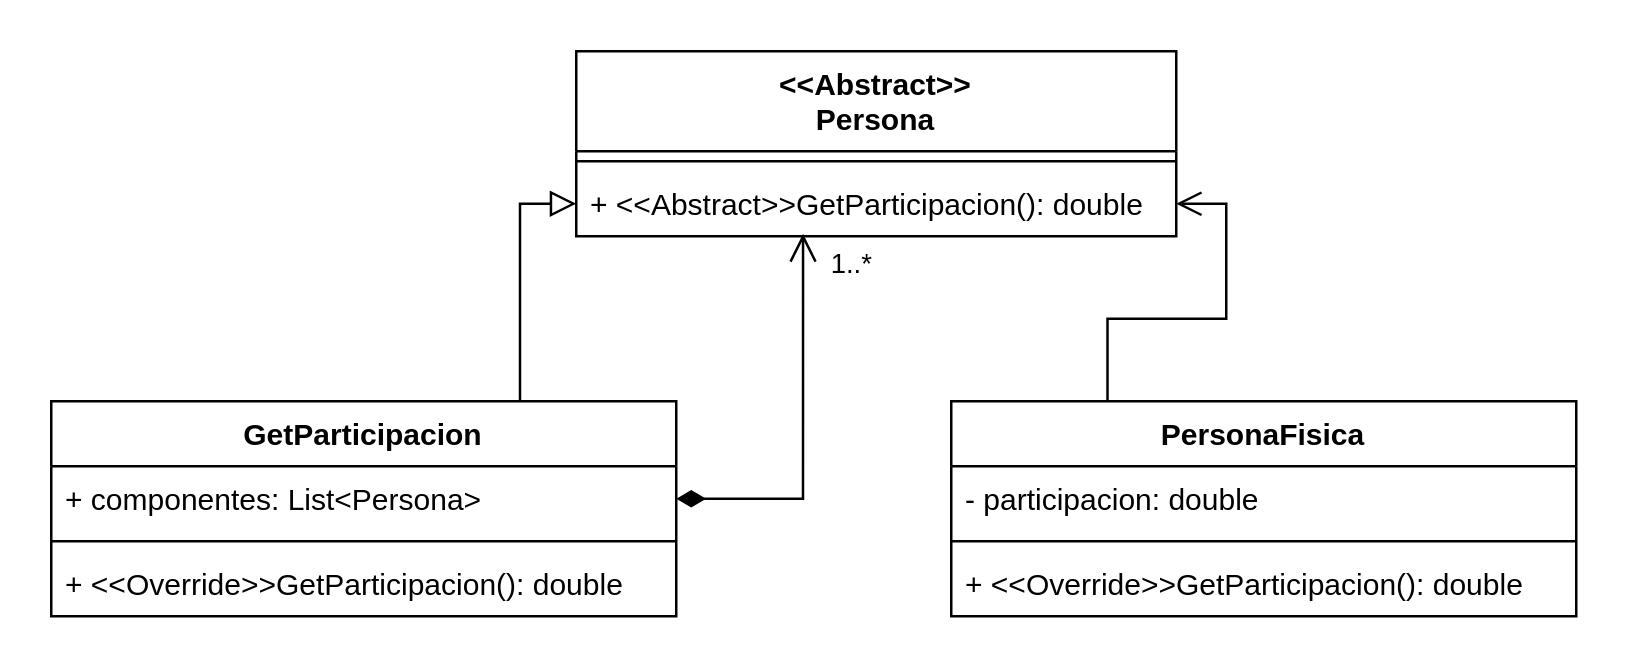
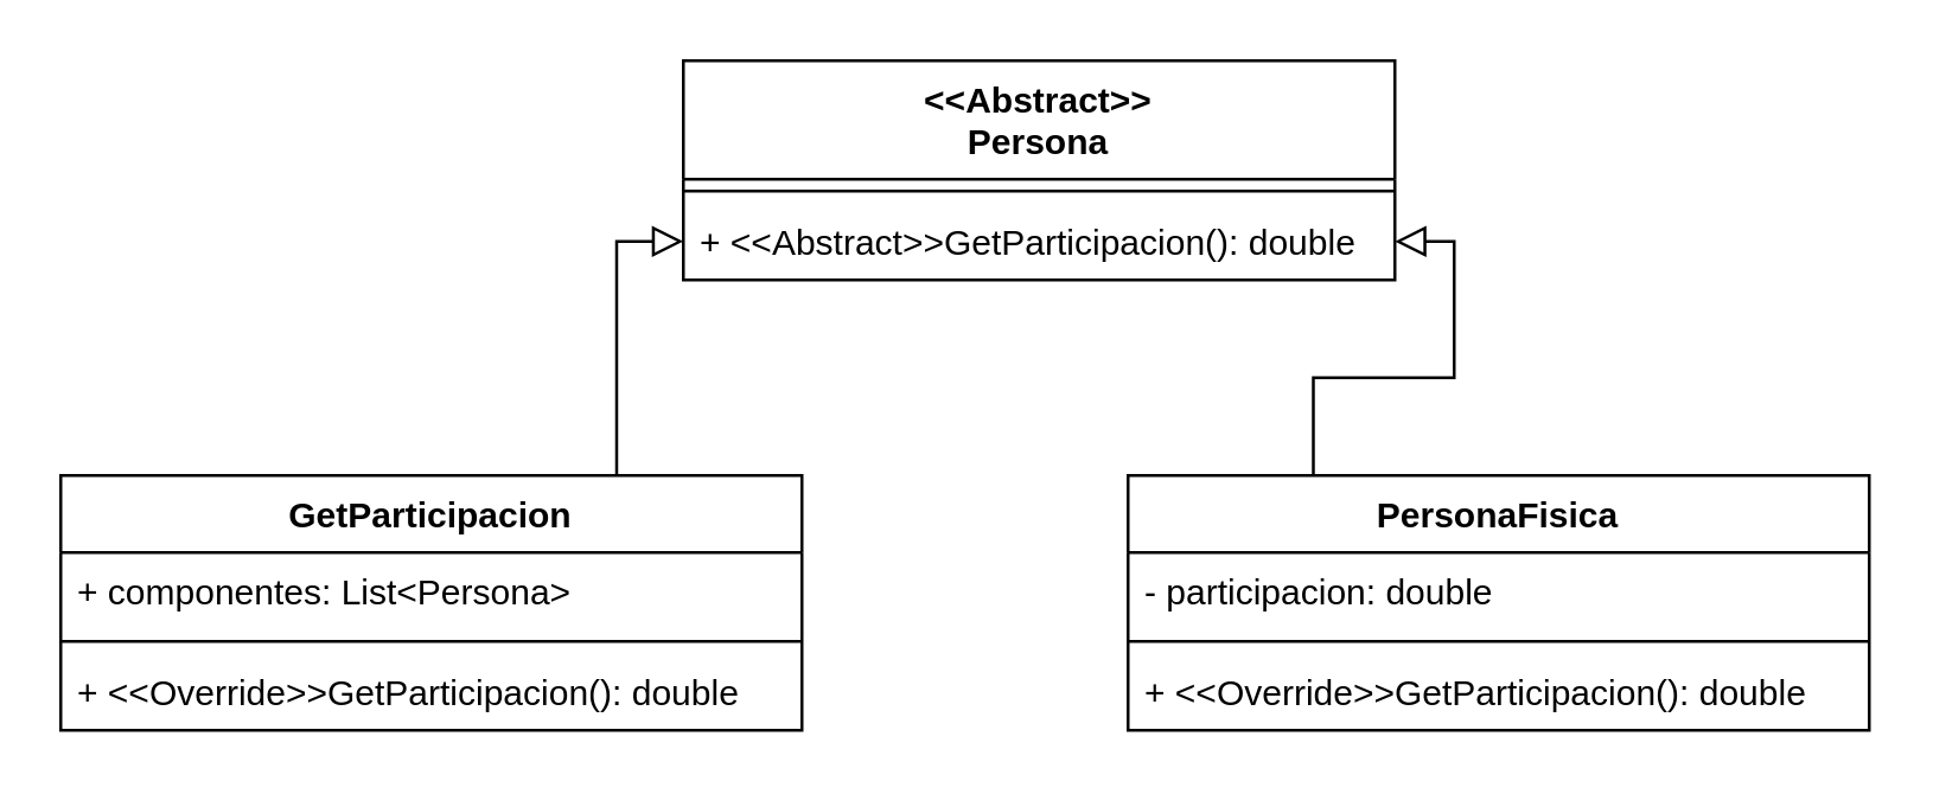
- <mxCell id="7" style="edgeStyle=orthogonalEdgeStyle;rounded=0;orthogonalLoop=1;jettySize=auto;html=1;exitX=0.25;exitY=0;exitDx=0;exitDy=0;endArrow=open;endFill=0;endSize=8;" edge="1" parent="1" source="8" target="14"><mxGeometry relative="1" as="geometry" /></mxCell>
+ <mxCell id="7" style="edgeStyle=orthogonalEdgeStyle;rounded=0;orthogonalLoop=1;jettySize=auto;html=1;exitX=0.25;exitY=0;exitDx=0;exitDy=0;endArrow=block;endFill=0;endSize=8;" edge="1" parent="1" source="8" target="14"><mxGeometry relative="1" as="geometry" /></mxCell>
- <mxCell id="15" style="edgeStyle=orthogonalEdgeStyle;rounded=0;orthogonalLoop=1;jettySize=auto;html=1;exitX=1;exitY=0.5;exitDx=0;exitDy=0;entryX=0.378;entryY=0.962;entryDx=0;entryDy=0;entryPerimeter=0;startArrow=diamondThin;startFill=1;endArrow=open;endFill=0;endSize=9;startSize=9;" edge="1" parent="1" source="4" target="14"><mxGeometry relative="1" as="geometry" /></mxCell>
- <mxCell id="16" value="1..*" style="edgeLabel;html=1;align=center;verticalAlign=middle;resizable=0;points=[];" vertex="1" connectable="0" parent="15"><mxGeometry x="0.847" y="-2" relative="1" as="geometry"><mxPoint x="17" as="offset" /></mxGeometry></mxCell>
